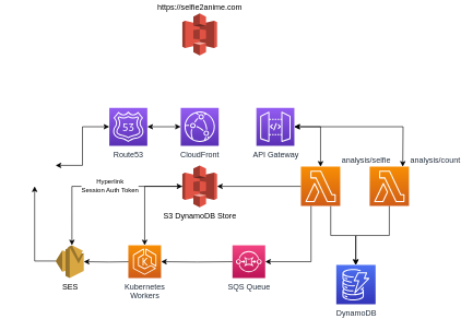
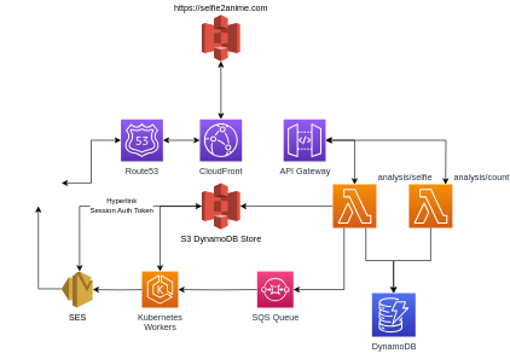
+ <mxCell id="14" style="edgeStyle=orthogonalEdgeStyle;rounded=0;orthogonalLoop=1;jettySize=auto;html=1;startArrow=classic;startFill=1;" parent="1" source="15" target="13" edge="1"><mxGeometry relative="1" as="geometry" /></mxCell>
